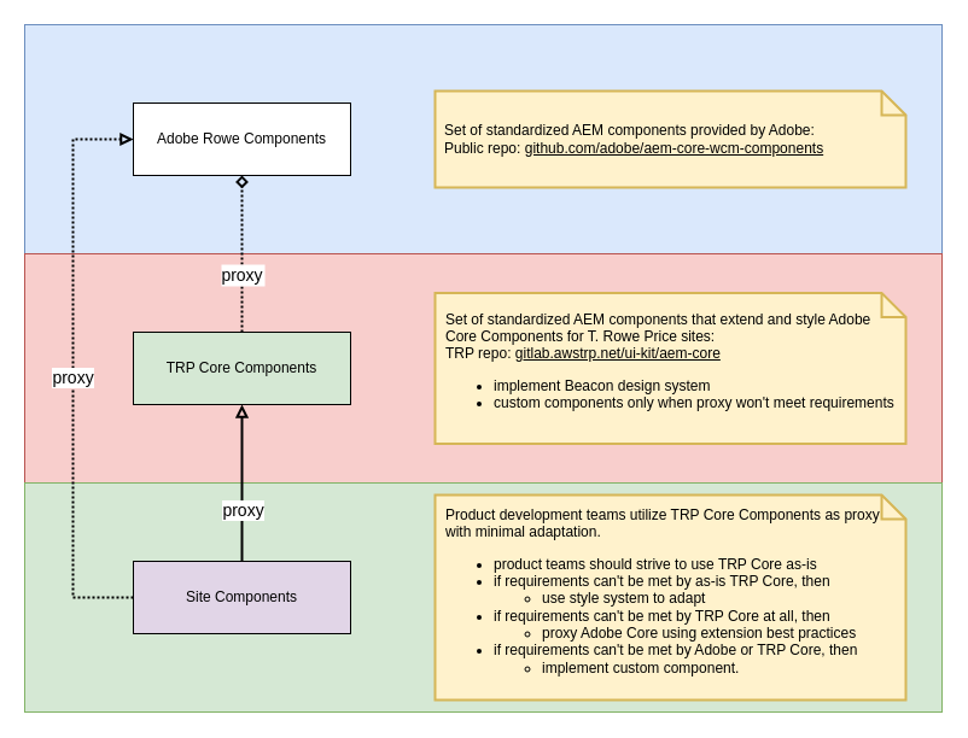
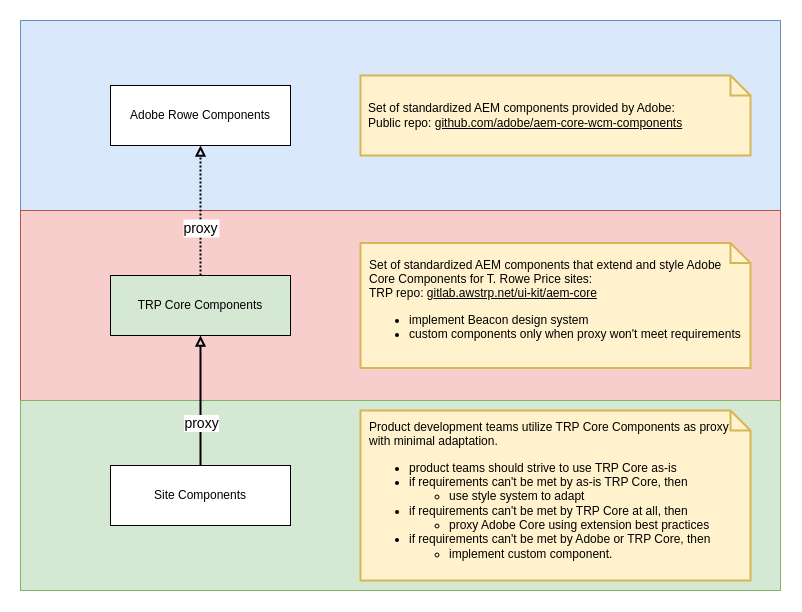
- <mxCell id="6" style="edgeStyle=orthogonalEdgeStyle;rounded=0;orthogonalLoop=1;jettySize=auto;html=1;endArrow=diamond;endFill=0;strokeWidth=2;dashed=1;dashPattern=1 1;" parent="1" source="8" target="3" edge="1"><mxGeometry relative="1" as="geometry" /></mxCell>
+ <mxCell id="6" style="edgeStyle=orthogonalEdgeStyle;rounded=0;orthogonalLoop=1;jettySize=auto;html=1;endArrow=block;endFill=0;strokeWidth=2;dashed=1;dashPattern=1 1;" parent="1" source="8" target="3" edge="1"><mxGeometry relative="1" as="geometry" /></mxCell>
- <mxCell id="11" style="edgeStyle=orthogonalEdgeStyle;rounded=0;orthogonalLoop=1;jettySize=auto;html=1;entryX=0;entryY=0.5;entryDx=0;entryDy=0;dashed=1;dashPattern=1 1;fontSize=12;fontColor=#000000;endArrow=block;endFill=0;strokeWidth=2;" edge="1" parent="1" source="13" target="3"><mxGeometry relative="1" as="geometry"><Array as="points"><mxPoint x="60" y="495" /><mxPoint x="60" y="115" /></Array></mxGeometry></mxCell>
- <mxCell id="12" value="proxy" style="edgeLabel;html=1;align=center;verticalAlign=middle;resizable=0;points=[];fontSize=14;fontColor=#000000;" vertex="1" connectable="0" parent="11"><mxGeometry x="-0.029" y="1" relative="1" as="geometry"><mxPoint as="offset" /></mxGeometry></mxCell>
- <mxCell id="13" value="Site Components" style="rounded=0;whiteSpace=wrap;html=1;fillColor=#e1d5e7;" parent="1" vertex="1"><mxGeometry x="110" y="465" width="180" height="60" as="geometry" /></mxCell>
+ <mxCell id="13" value="Site Components" style="rounded=0;whiteSpace=wrap;html=1;" parent="1" vertex="1"><mxGeometry x="110" y="465" width="180" height="60" as="geometry" /></mxCell>
